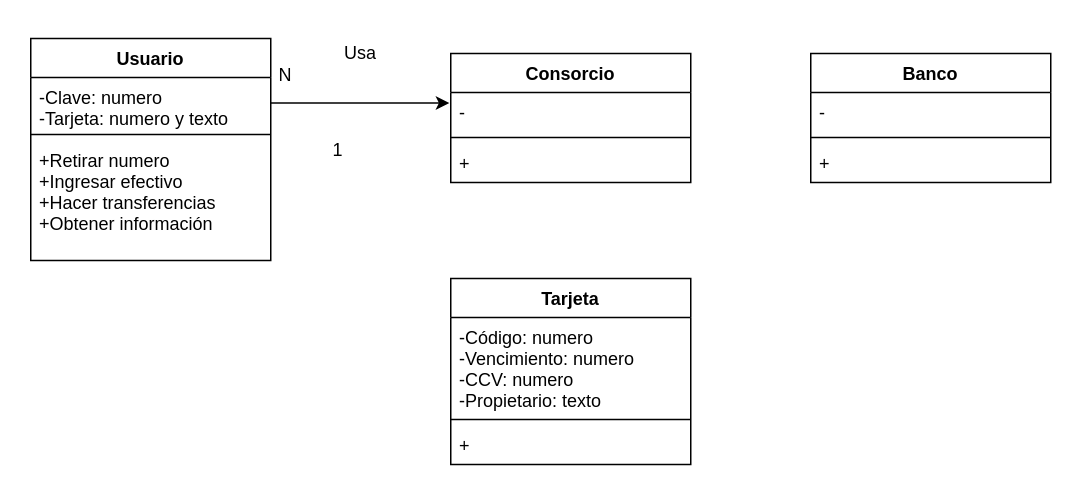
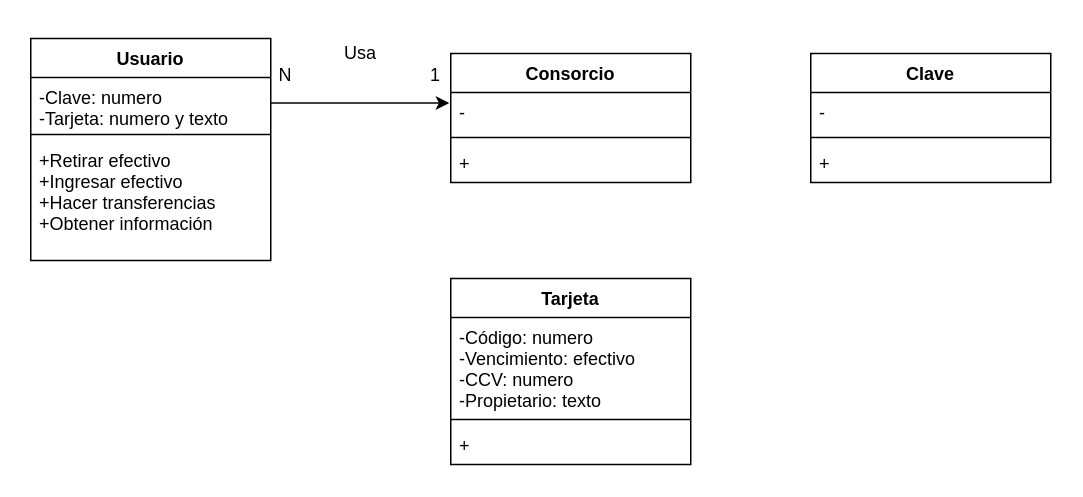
- <mxCell id="14" value="Banco" style="swimlane;fontStyle=1;align=center;verticalAlign=top;childLayout=stackLayout;horizontal=1;startSize=26;horizontalStack=0;resizeParent=1;resizeParentMax=0;resizeLast=0;collapsible=1;marginBottom=0;" parent="1" vertex="1"><mxGeometry x="540" y="35" width="160" height="86" as="geometry" /></mxCell>
+ <mxCell id="14" value="Clave" style="swimlane;fontStyle=1;align=center;verticalAlign=top;childLayout=stackLayout;horizontal=1;startSize=26;horizontalStack=0;resizeParent=1;resizeParentMax=0;resizeLast=0;collapsible=1;marginBottom=0;" parent="1" vertex="1"><mxGeometry x="540" y="35" width="160" height="86" as="geometry" /></mxCell>
- <mxCell id="12" value="1" style="text;html=1;strokeColor=none;fillColor=none;align=center;verticalAlign=middle;whiteSpace=wrap;rounded=0;" parent="1" vertex="1"><mxGeometry x="215" y="85" width="20" height="30" as="geometry" /></mxCell>
+ <mxCell id="12" value="1" style="text;html=1;strokeColor=none;fillColor=none;align=center;verticalAlign=middle;whiteSpace=wrap;rounded=0;" parent="1" vertex="1"><mxGeometry x="280" y="35" width="20" height="30" as="geometry" /></mxCell>
- <mxCell id="5" value="+Retirar numero&#10;+Ingresar efectivo&#10;+Hacer transferencias&#10;+Obtener información" style="text;strokeColor=none;fillColor=none;align=left;verticalAlign=top;spacingLeft=4;spacingRight=4;overflow=hidden;rotatable=0;points=[[0,0.5],[1,0.5]];portConstraint=eastwest;" parent="2" vertex="1"><mxGeometry y="68" width="160" height="80" as="geometry" /></mxCell>
+ <mxCell id="5" value="+Retirar efectivo&#10;+Ingresar efectivo&#10;+Hacer transferencias&#10;+Obtener información" style="text;strokeColor=none;fillColor=none;align=left;verticalAlign=top;spacingLeft=4;spacingRight=4;overflow=hidden;rotatable=0;points=[[0,0.5],[1,0.5]];portConstraint=eastwest;" parent="2" vertex="1"><mxGeometry y="68" width="160" height="80" as="geometry" /></mxCell>
- <mxCell id="19" value="-Código: numero&#10;-Vencimiento: numero&#10;-CCV: numero&#10;-Propietario: texto" style="text;strokeColor=none;fillColor=none;align=left;verticalAlign=top;spacingLeft=4;spacingRight=4;overflow=hidden;rotatable=0;points=[[0,0.5],[1,0.5]];portConstraint=eastwest;" vertex="1" parent="18"><mxGeometry y="26" width="160" height="64" as="geometry" /></mxCell>
+ <mxCell id="19" value="-Código: numero&#10;-Vencimiento: efectivo&#10;-CCV: numero&#10;-Propietario: texto" style="text;strokeColor=none;fillColor=none;align=left;verticalAlign=top;spacingLeft=4;spacingRight=4;overflow=hidden;rotatable=0;points=[[0,0.5],[1,0.5]];portConstraint=eastwest;" vertex="1" parent="18"><mxGeometry y="26" width="160" height="64" as="geometry" /></mxCell>
